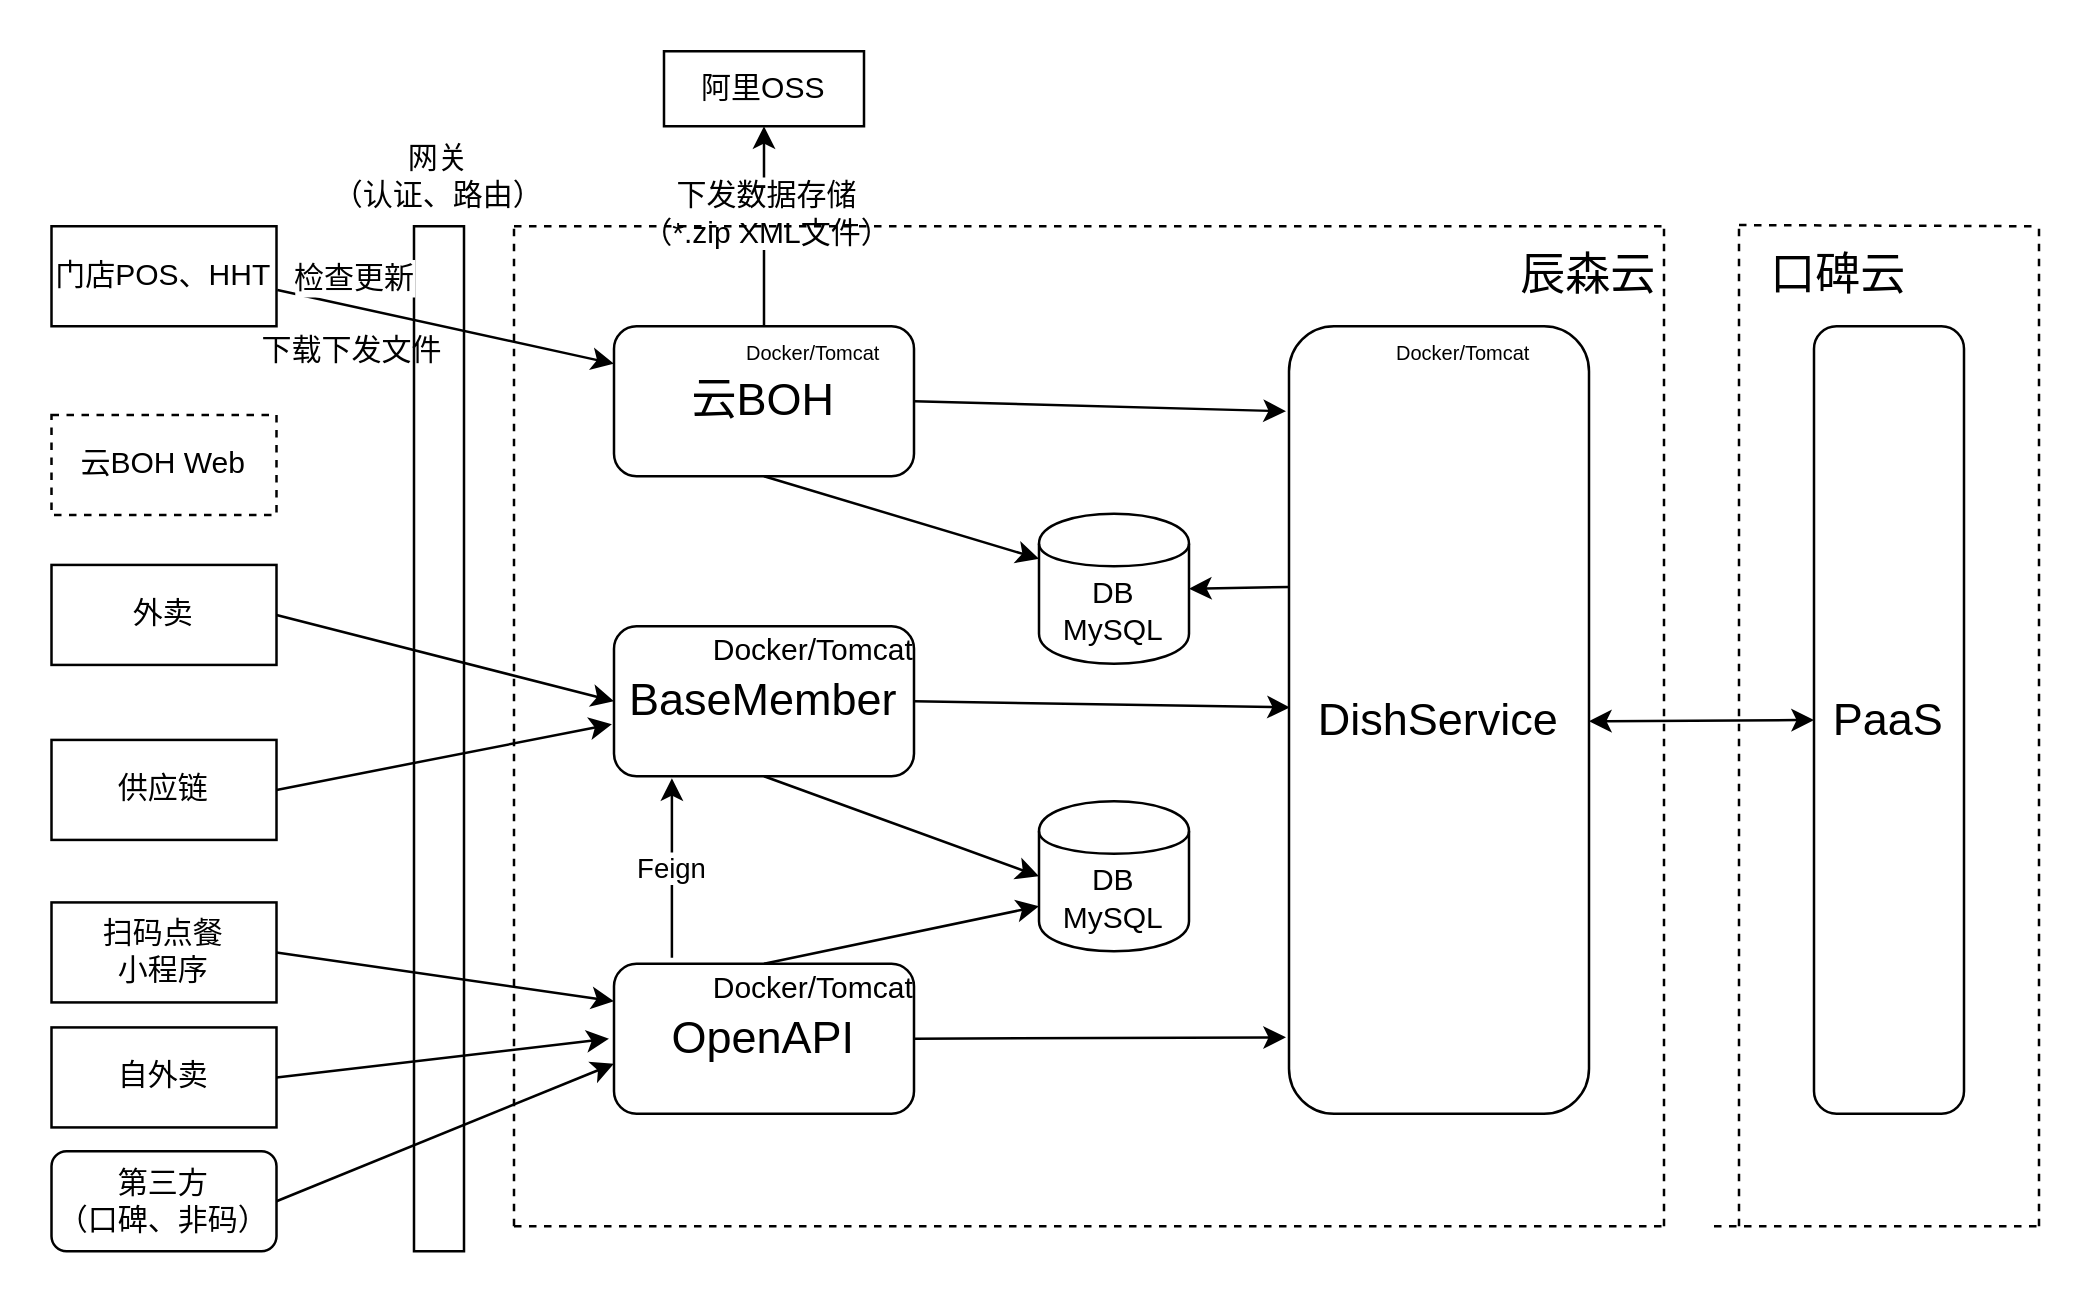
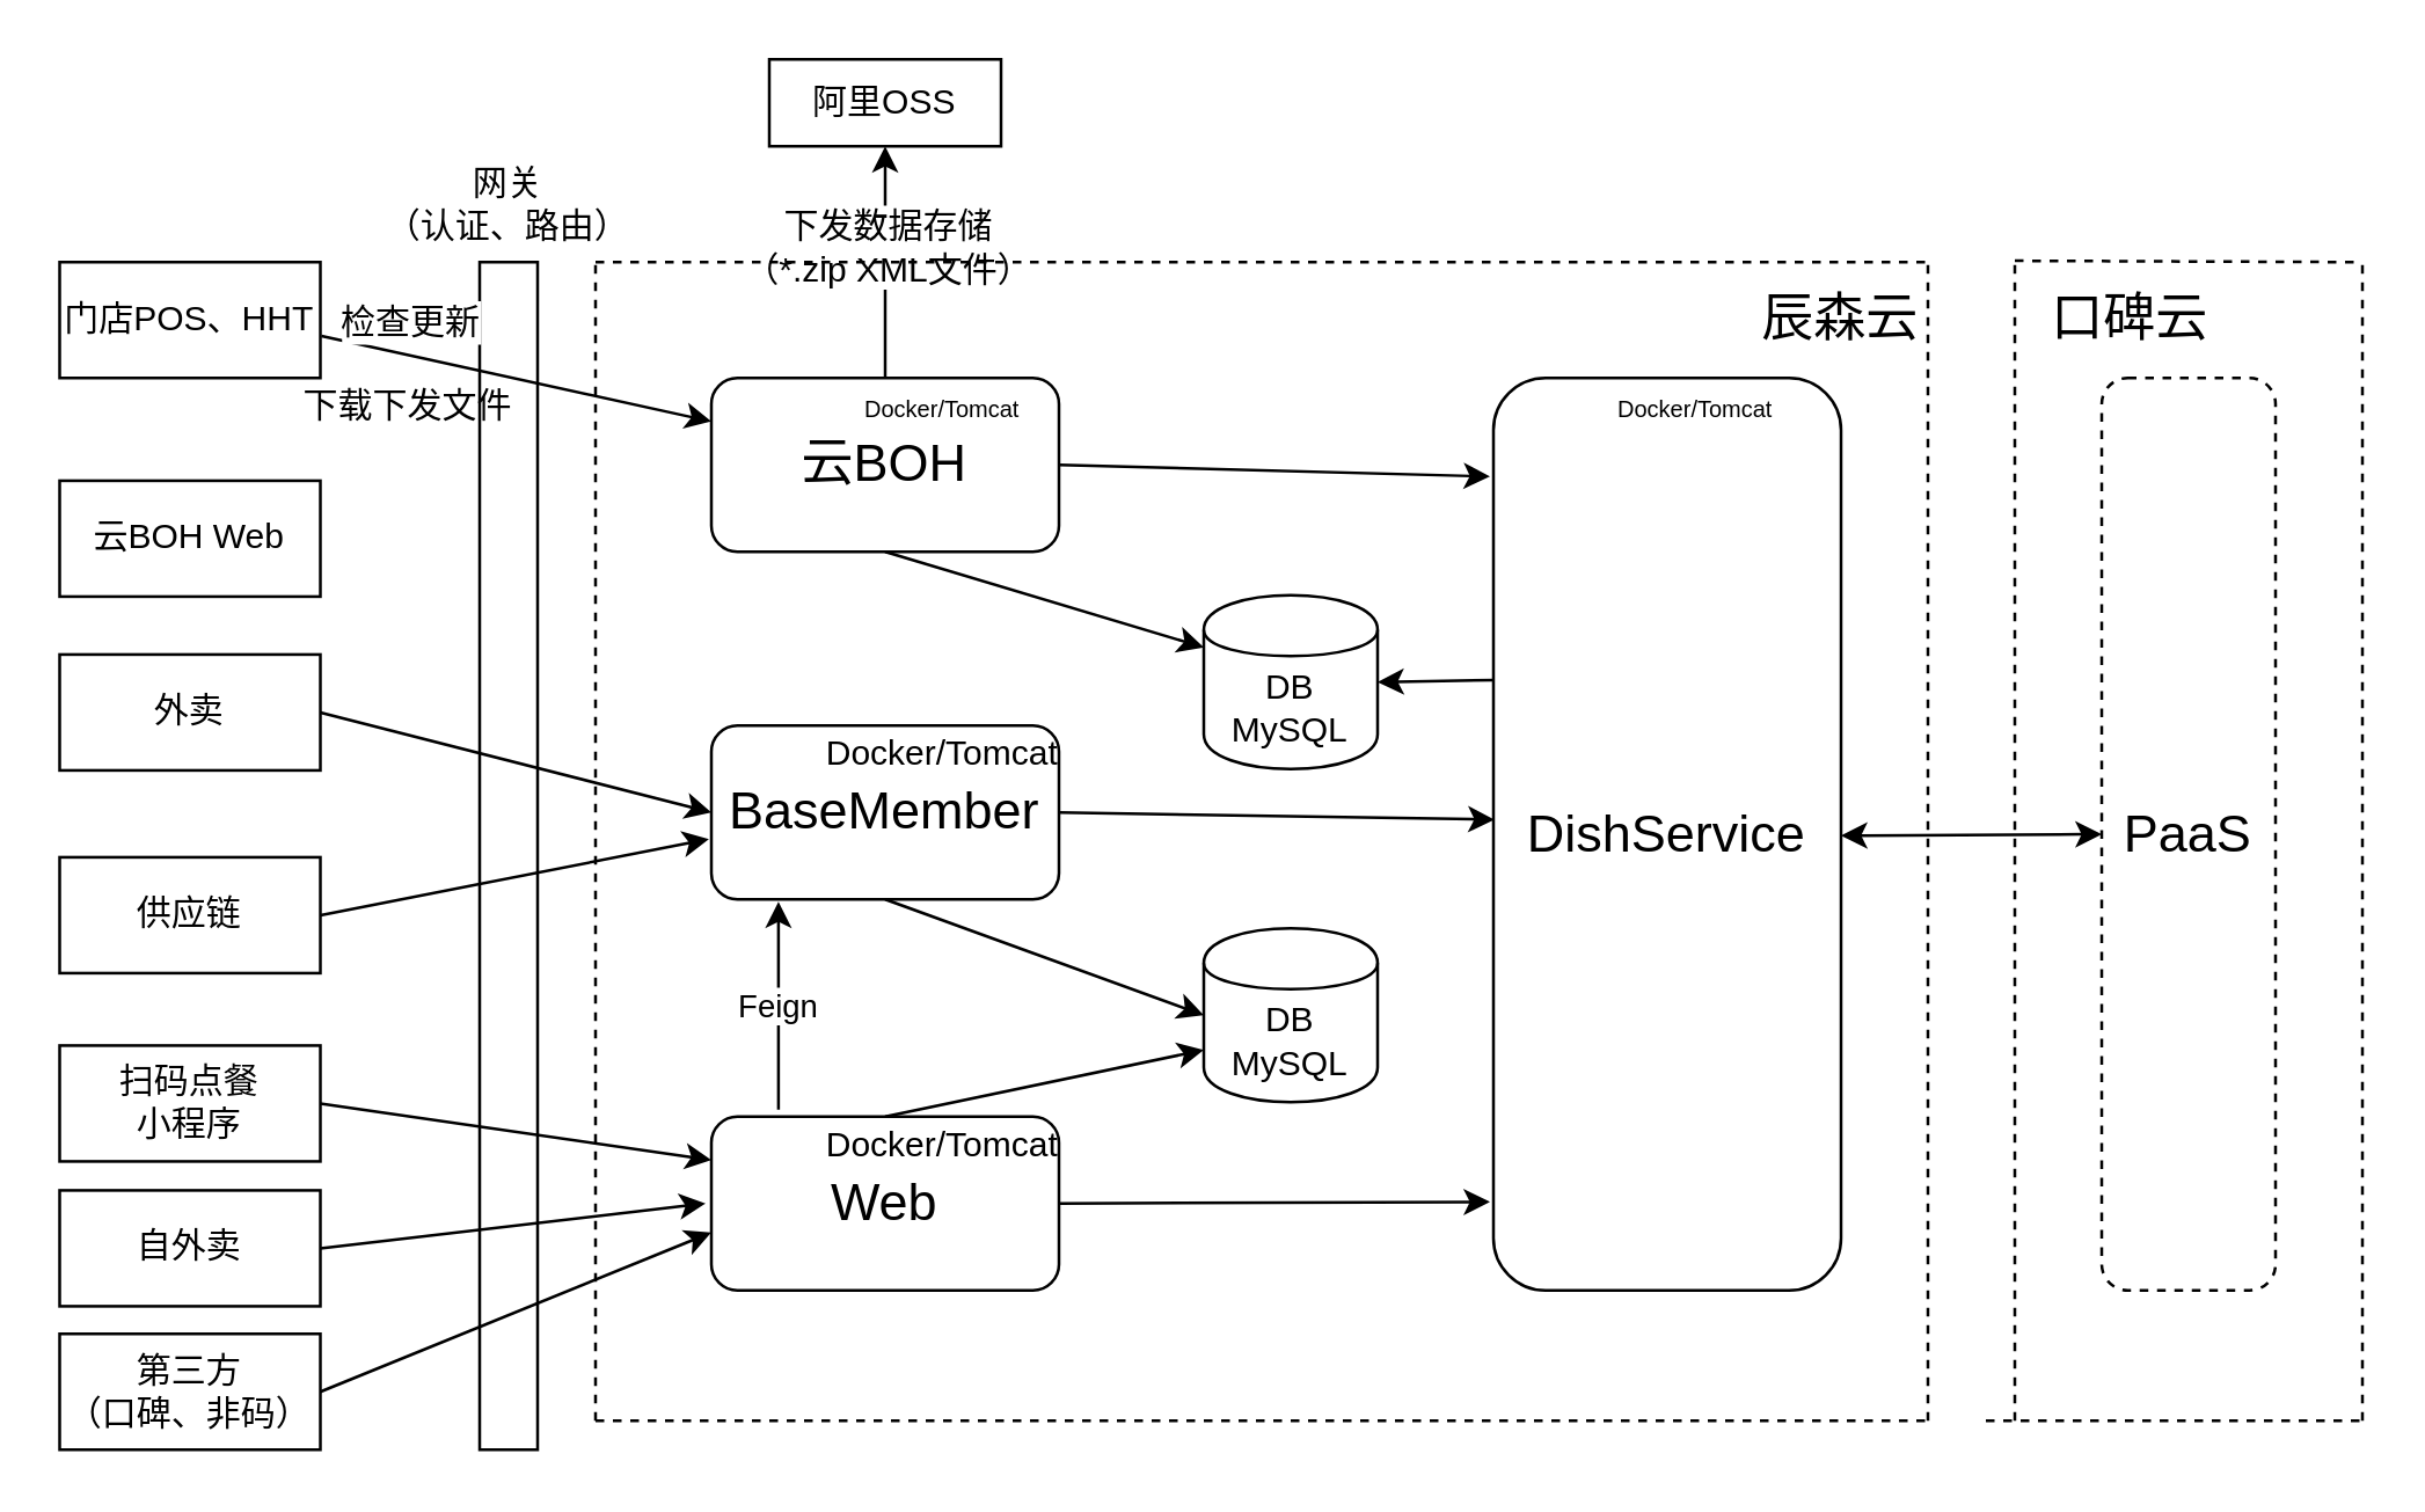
- <mxCell id="26" value="云BOH Web" style="rounded=0;whiteSpace=wrap;html=1;dashed=1;" parent="1" vertex="1"><mxGeometry x="20" y="165.47" width="90" height="40" as="geometry" /></mxCell>
+ <mxCell id="26" value="云BOH Web" style="rounded=0;whiteSpace=wrap;html=1;" parent="1" vertex="1"><mxGeometry x="20" y="165.47" width="90" height="40" as="geometry" /></mxCell>
- <mxCell id="40" value="&lt;span style=&quot;font-size: 18px&quot;&gt;PaaS&lt;/span&gt;" style="rounded=1;whiteSpace=wrap;html=1;" parent="1" vertex="1"><mxGeometry x="725" y="130" width="60" height="315" as="geometry" /></mxCell>
+ <mxCell id="40" value="&lt;span style=&quot;font-size: 18px&quot;&gt;PaaS&lt;/span&gt;" style="rounded=1;whiteSpace=wrap;html=1;dashed=1;" parent="1" vertex="1"><mxGeometry x="725" y="130" width="60" height="315" as="geometry" /></mxCell>
- <mxCell id="4" value="&lt;font style=&quot;font-size: 18px&quot;&gt;OpenAPI&lt;/font&gt;" style="rounded=1;whiteSpace=wrap;html=1;" parent="1" vertex="1"><mxGeometry x="245" y="385" width="120" height="60" as="geometry" /></mxCell>
+ <mxCell id="4" value="&lt;font style=&quot;font-size: 18px&quot;&gt;Web&lt;/font&gt;" style="rounded=1;whiteSpace=wrap;html=1;" parent="1" vertex="1"><mxGeometry x="245" y="385" width="120" height="60" as="geometry" /></mxCell>
- <mxCell id="50" value="第三方&lt;br&gt;（口碑、非码）" style="whiteSpace=wrap;html=1;rounded=1;" vertex="1" parent="1"><mxGeometry x="20" y="460" width="90" height="40" as="geometry" /></mxCell>
+ <mxCell id="50" value="第三方&lt;br&gt;（口碑、非码）" style="rounded=0;whiteSpace=wrap;html=1;" vertex="1" parent="1"><mxGeometry x="20" y="460" width="90" height="40" as="geometry" /></mxCell>
